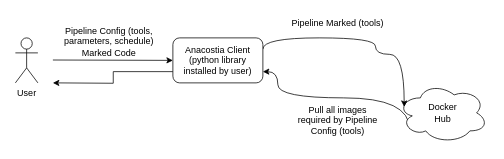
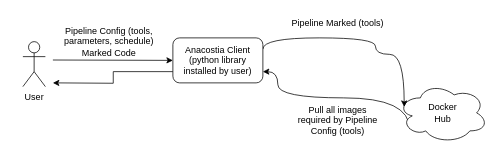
- <mxCell id="7" value="User" style="shape=umlActor;verticalLabelPosition=bottom;verticalAlign=top;html=1;outlineConnect=0;labelPosition=center;align=center;" vertex="1" parent="1"><mxGeometry x="20" y="50" width="30" height="60" as="geometry" /></mxCell>
+ <mxCell id="7" value="User" style="shape=umlActor;verticalLabelPosition=bottom;verticalAlign=top;html=1;outlineConnect=0;labelPosition=center;align=center;" vertex="1" parent="1"><mxGeometry x="30" y="55" width="30" height="60" as="geometry" /></mxCell>
